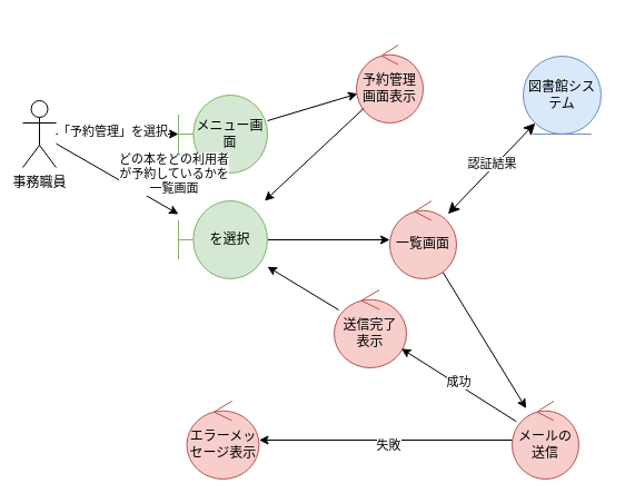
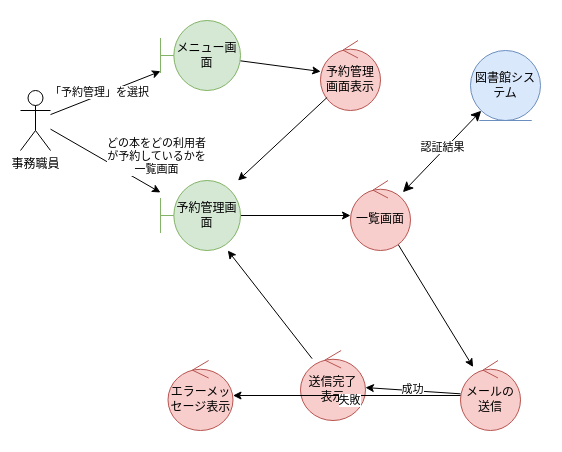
- <mxCell id="3" value="メニュー画面" style="shape=umlBoundary;whiteSpace=wrap;html=1;fillColor=#d5e8d4;strokeColor=#82b366;" vertex="1" parent="1"><mxGeometry x="160" y="85" width="80" height="70" as="geometry" /></mxCell>
+ <mxCell id="3" value="メニュー画面" style="shape=umlBoundary;whiteSpace=wrap;html=1;fillColor=#d5e8d4;strokeColor=#82b366;" vertex="1" parent="1"><mxGeometry x="160" y="20" width="80" height="70" as="geometry" /></mxCell>
- <mxCell id="9" value="を選択" style="shape=umlBoundary;whiteSpace=wrap;html=1;fillColor=#d5e8d4;strokeColor=#82b366;" vertex="1" parent="1"><mxGeometry x="160" y="180" width="80" height="70" as="geometry" /></mxCell>
+ <mxCell id="9" value="予約管理画面" style="shape=umlBoundary;whiteSpace=wrap;html=1;fillColor=#d5e8d4;strokeColor=#82b366;" vertex="1" parent="1"><mxGeometry x="160" y="180" width="80" height="70" as="geometry" /></mxCell>
- <mxCell id="18" value="送信完了&lt;div&gt;表示&lt;/div&gt;" style="ellipse;shape=umlControl;whiteSpace=wrap;html=1;fillColor=#f8cecc;strokeColor=#b85450;" vertex="1" parent="1"><mxGeometry x="300" y="260" width="65" height="70" as="geometry" /></mxCell>
+ <mxCell id="18" value="送信完了&lt;div&gt;表示&lt;/div&gt;" style="ellipse;shape=umlControl;whiteSpace=wrap;html=1;fillColor=#f8cecc;strokeColor=#b85450;" vertex="1" parent="1"><mxGeometry x="300" y="350" width="65" height="70" as="geometry" /></mxCell>
